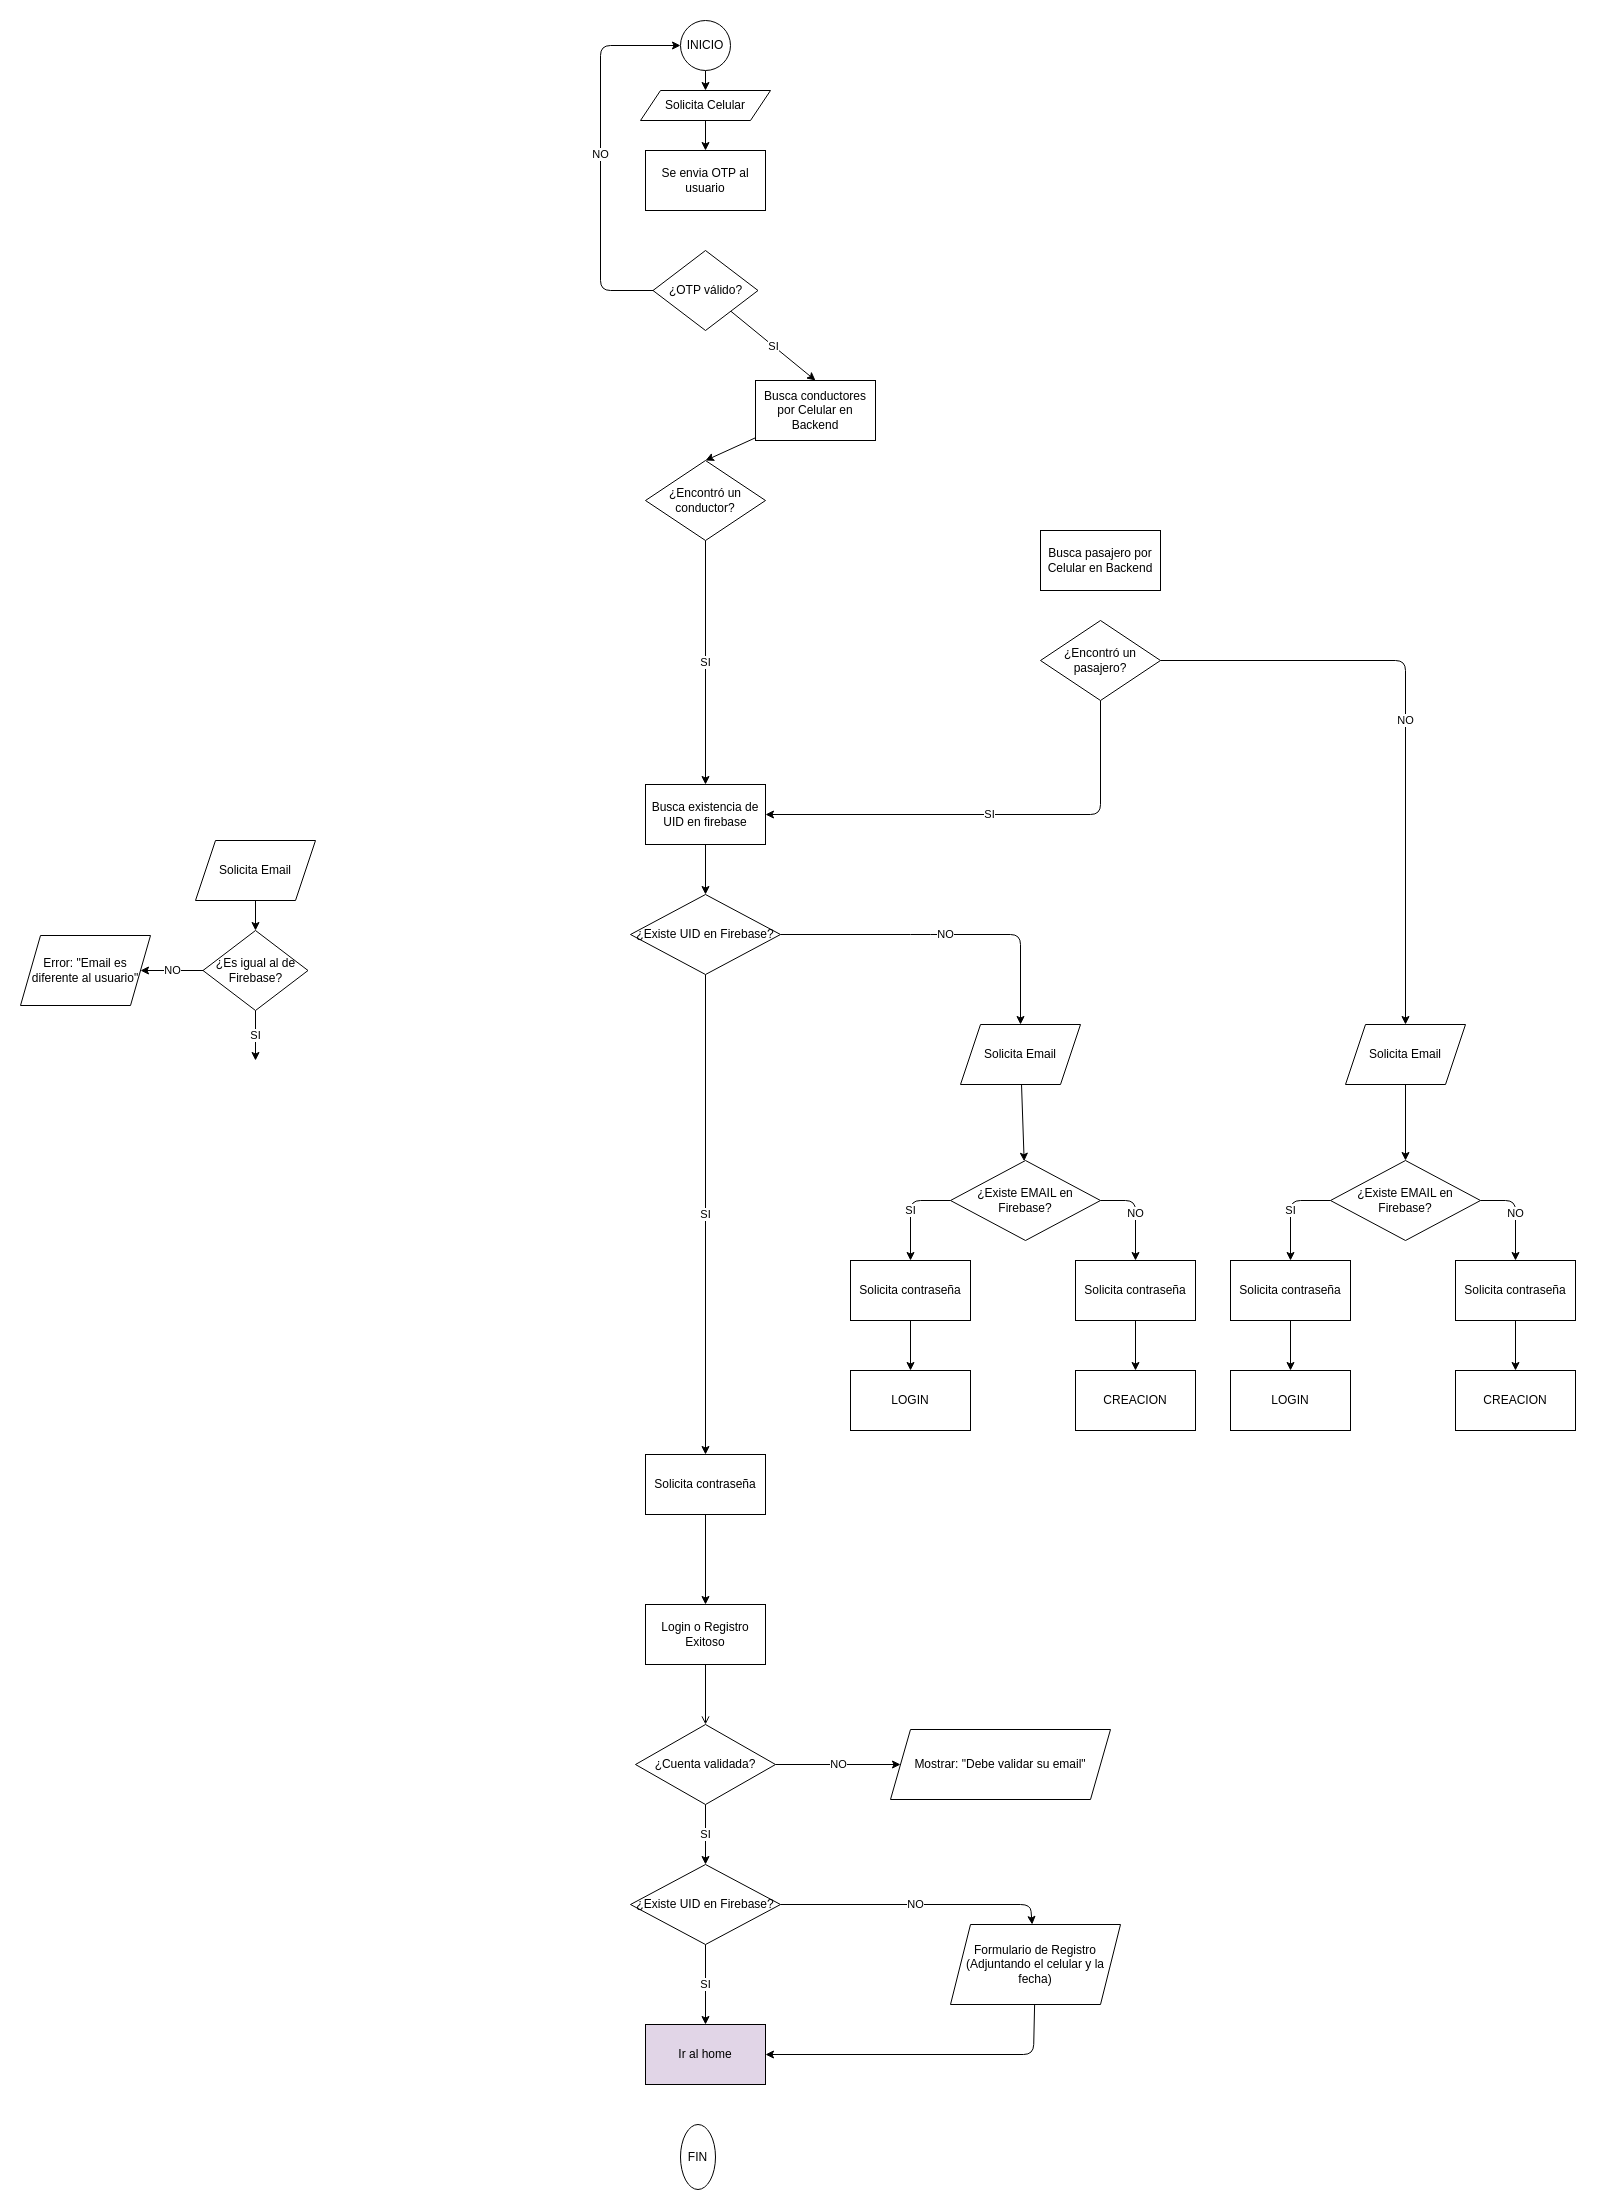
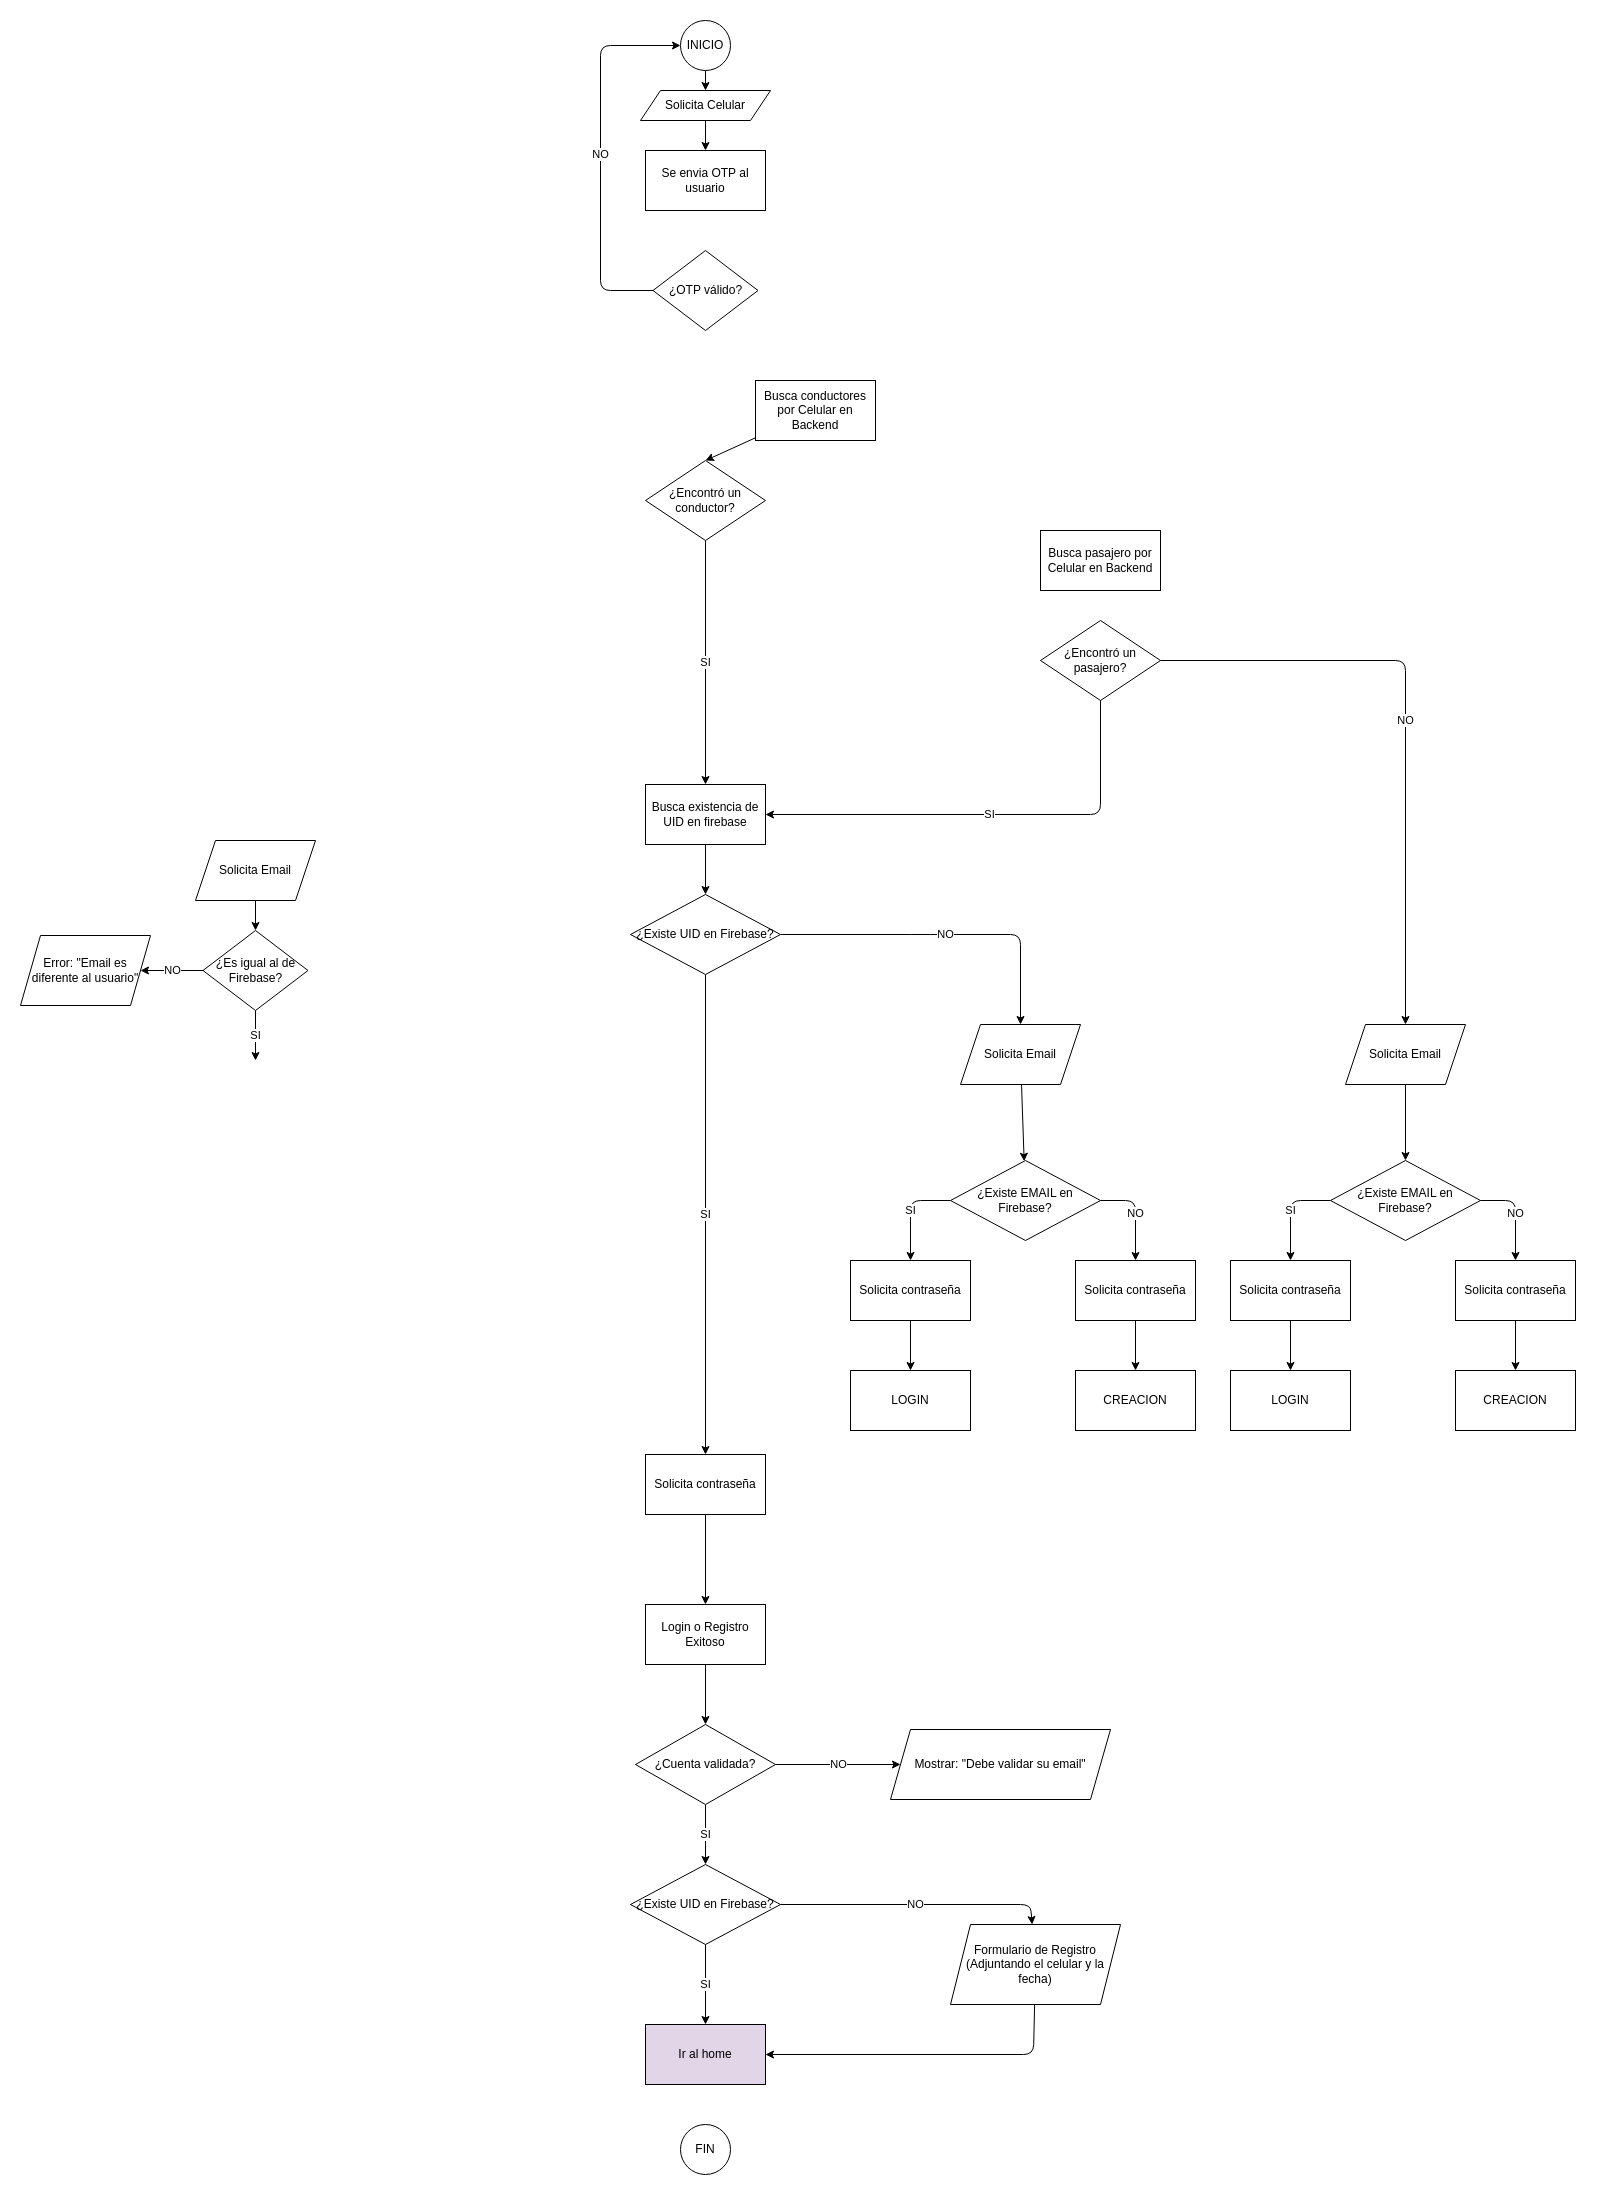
- <mxCell id="6" value="SI" style="edgeStyle=none;html=1;entryX=0.5;entryY=0;entryDx=0;entryDy=0;" parent="1" source="7" target="9" edge="1"><mxGeometry relative="1" as="geometry" /></mxCell>
- <mxCell id="31" style="edgeStyle=none;html=1;entryX=0.5;entryY=0;entryDx=0;entryDy=0;endArrow=open;" parent="1" source="32" target="35" edge="1"><mxGeometry relative="1" as="geometry" /></mxCell>
+ <mxCell id="31" style="edgeStyle=none;html=1;entryX=0.5;entryY=0;entryDx=0;entryDy=0;" parent="1" source="32" target="35" edge="1"><mxGeometry relative="1" as="geometry" /></mxCell>
- <mxCell id="43" value="FIN" style="ellipse;whiteSpace=wrap;html=1;aspect=fixed;" parent="1" vertex="1"><mxGeometry x="680" y="2124" width="35" height="65" as="geometry" /></mxCell>
+ <mxCell id="43" value="FIN" style="ellipse;whiteSpace=wrap;html=1;aspect=fixed;" parent="1" vertex="1"><mxGeometry x="680" y="2124" width="50" height="50" as="geometry" /></mxCell>
